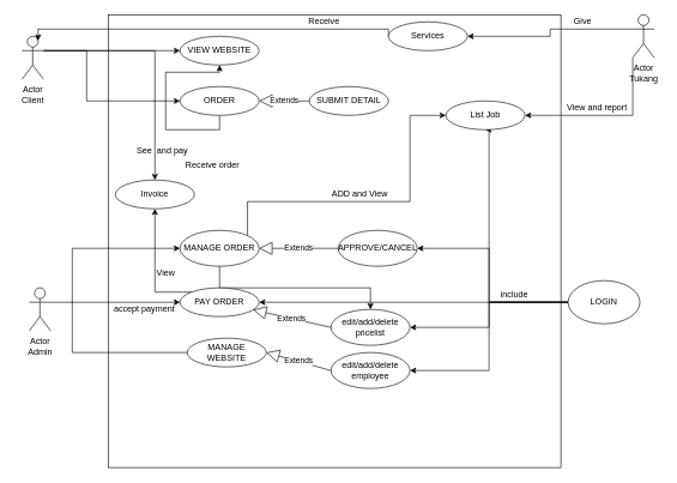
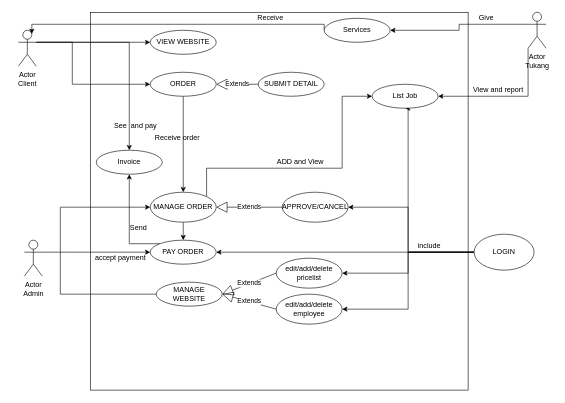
- <mxCell id="17" style="edgeStyle=orthogonalEdgeStyle;rounded=0;orthogonalLoop=1;jettySize=auto;html=1;exitX=0.5;exitY=1;exitDx=0;exitDy=0;" edge="1" parent="1" source="18" target="16"><mxGeometry relative="1" as="geometry" /></mxCell>
+ <mxCell id="17" style="edgeStyle=orthogonalEdgeStyle;rounded=0;orthogonalLoop=1;jettySize=auto;html=1;exitX=0.5;exitY=1;exitDx=0;exitDy=0;" edge="1" parent="1" source="18" target="21"><mxGeometry relative="1" as="geometry" /></mxCell>
- <mxCell id="50" value="View" style="text;html=1;align=center;verticalAlign=middle;resizable=0;points=[];autosize=1;" vertex="1" parent="1"><mxGeometry x="210" y="370" width="40" height="20" as="geometry" /></mxCell>
+ <mxCell id="50" value="Send" style="text;html=1;align=center;verticalAlign=middle;resizable=0;points=[];autosize=1;" vertex="1" parent="1"><mxGeometry x="210" y="370" width="40" height="20" as="geometry" /></mxCell>
- <mxCell id="20" style="edgeStyle=orthogonalEdgeStyle;rounded=0;orthogonalLoop=1;jettySize=auto;html=1;exitX=0.5;exitY=1;exitDx=0;exitDy=0;" edge="1" parent="1" source="21" target="32"><mxGeometry relative="1" as="geometry" /></mxCell>
+ <mxCell id="20" style="edgeStyle=orthogonalEdgeStyle;rounded=0;orthogonalLoop=1;jettySize=auto;html=1;exitX=0.5;exitY=1;exitDx=0;exitDy=0;entryX=0.5;entryY=0;entryDx=0;entryDy=0;" edge="1" parent="1" source="21" target="24"><mxGeometry relative="1" as="geometry" /></mxCell>
- <mxCell id="34" value="Extends" style="endArrow=block;endSize=16;endFill=0;html=1;exitX=0;exitY=0.5;exitDx=0;exitDy=0;" edge="1" parent="1" source="32" target="24"><mxGeometry width="160" relative="1" as="geometry"><mxPoint x="480" y="355" as="sourcePoint" /><mxPoint x="370" y="355" as="targetPoint" /></mxGeometry></mxCell>
+ <mxCell id="34" value="Extends" style="endArrow=block;endSize=16;endFill=0;html=1;entryX=1;entryY=0.5;entryDx=0;entryDy=0;exitX=0;exitY=0.5;exitDx=0;exitDy=0;" edge="1" parent="1" source="32" target="22"><mxGeometry width="160" relative="1" as="geometry"><mxPoint x="480" y="355" as="sourcePoint" /><mxPoint x="370" y="355" as="targetPoint" /></mxGeometry></mxCell>
